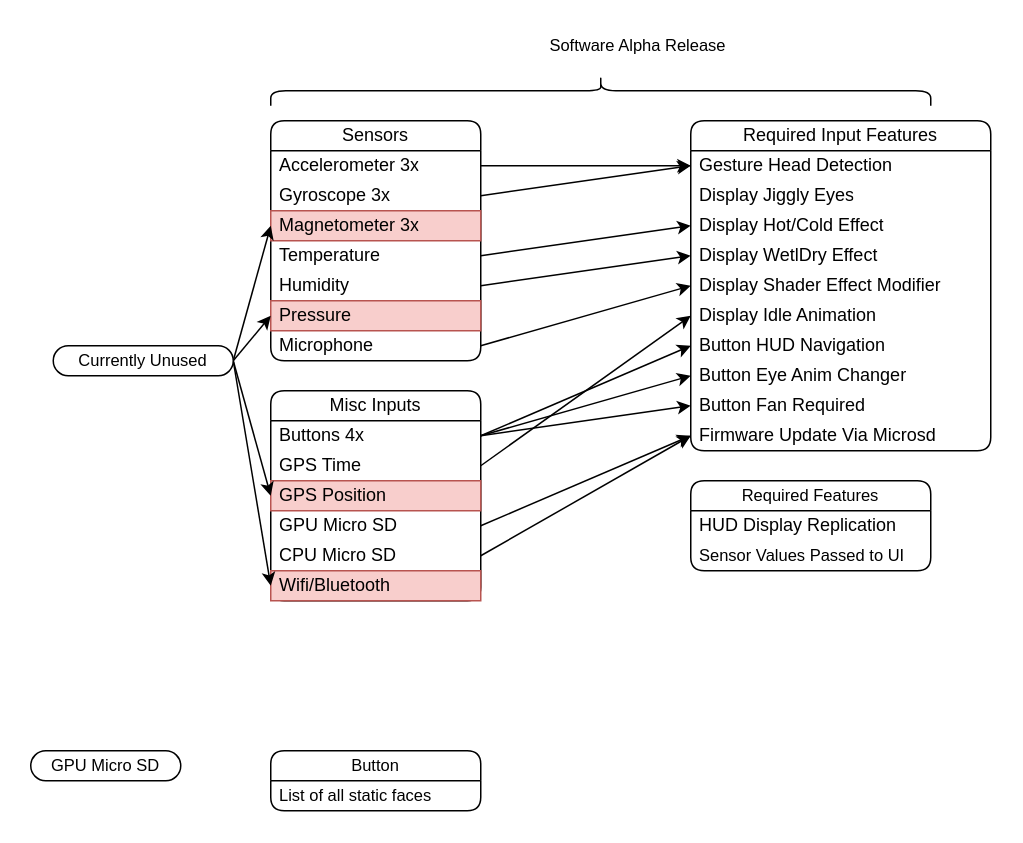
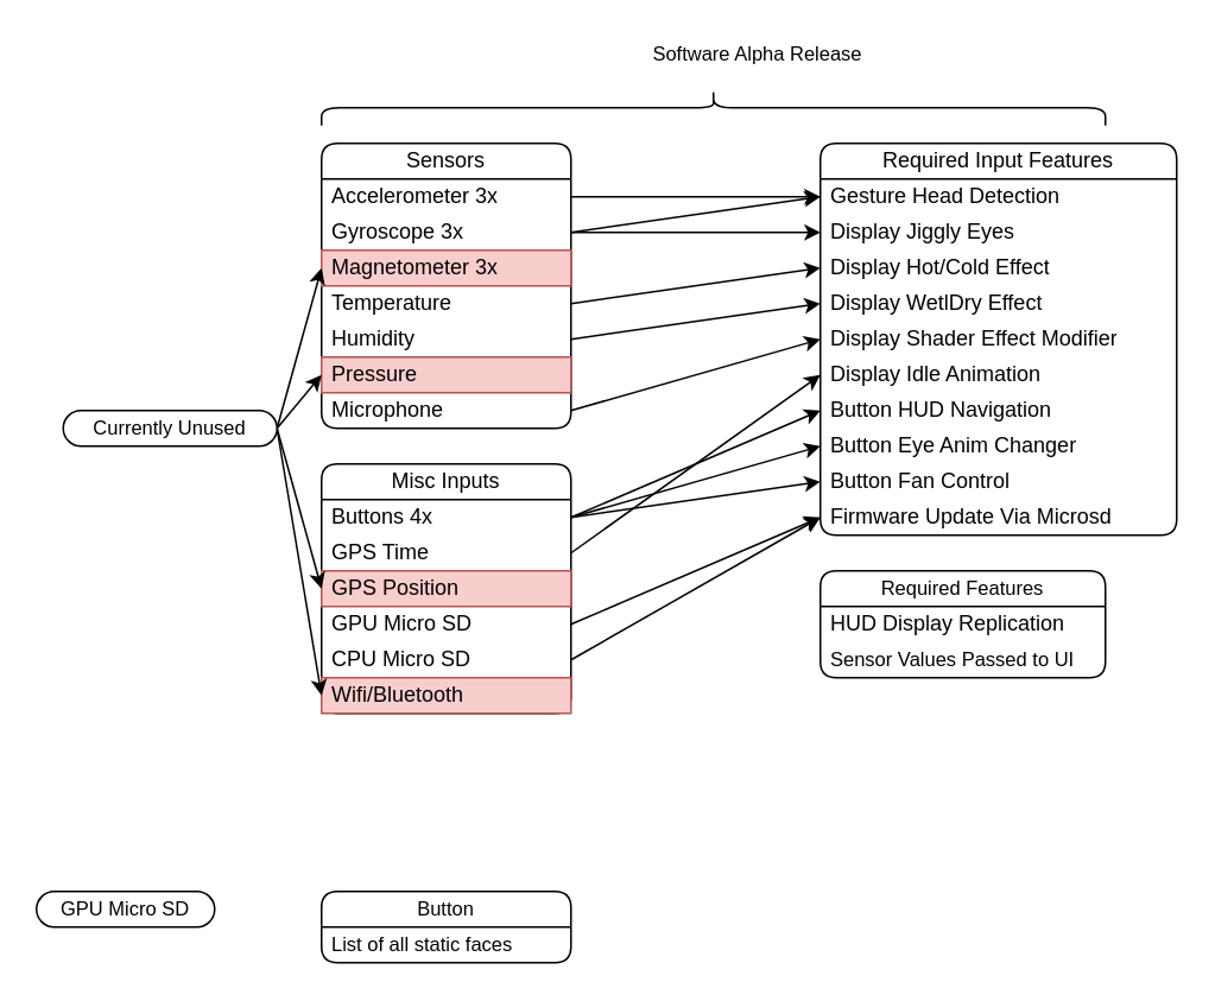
+ <mxCell id="28" style="rounded=0;orthogonalLoop=1;jettySize=auto;html=1;exitX=1;exitY=0.5;exitDx=0;exitDy=0;entryX=0;entryY=0.5;entryDx=0;entryDy=0;" edge="1" parent="1" source="4" target="19"><mxGeometry relative="1" as="geometry" /></mxCell>
- <mxCell id="26" value="Button Fan Required" style="text;strokeColor=none;fillColor=none;align=left;verticalAlign=middle;spacingLeft=4;spacingRight=4;overflow=hidden;points=[[0,0.5],[1,0.5]];portConstraint=eastwest;rotatable=0;whiteSpace=wrap;html=1;" vertex="1" parent="17"><mxGeometry y="180" width="200" height="20" as="geometry" /></mxCell>
+ <mxCell id="26" value="Button Fan Control" style="text;strokeColor=none;fillColor=none;align=left;verticalAlign=middle;spacingLeft=4;spacingRight=4;overflow=hidden;points=[[0,0.5],[1,0.5]];portConstraint=eastwest;rotatable=0;whiteSpace=wrap;html=1;" vertex="1" parent="17"><mxGeometry y="180" width="200" height="20" as="geometry" /></mxCell>
